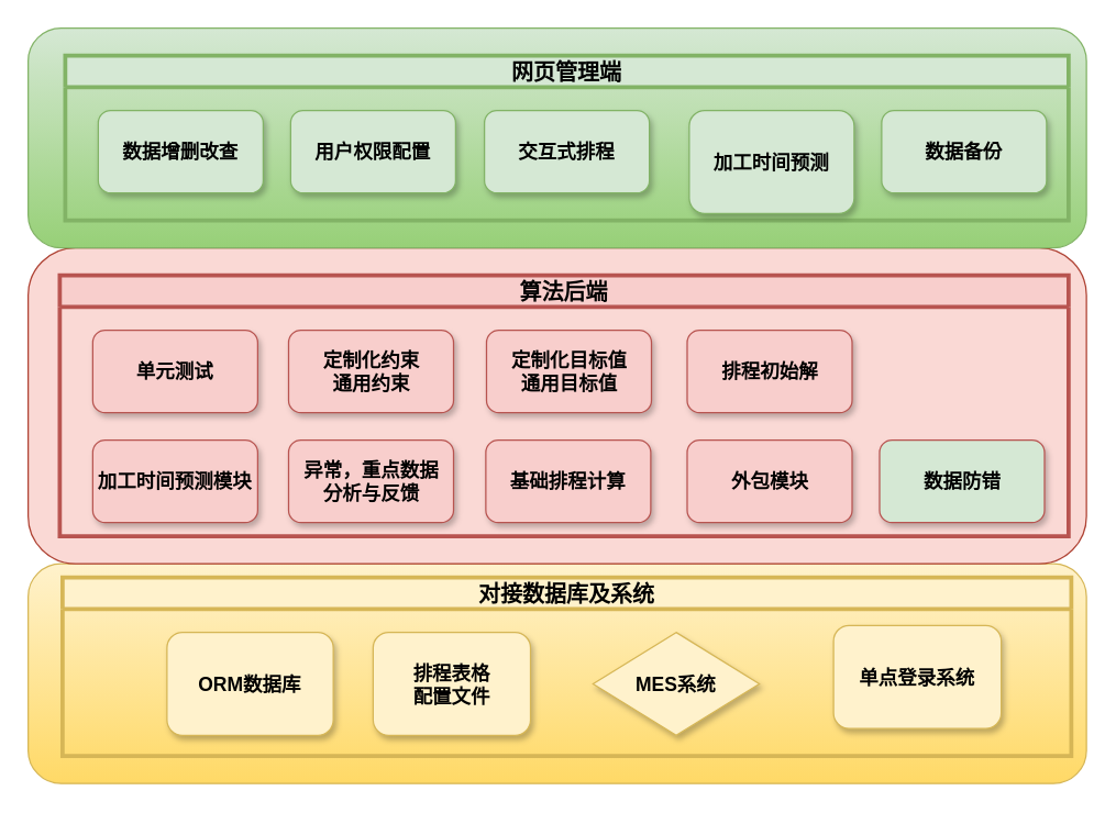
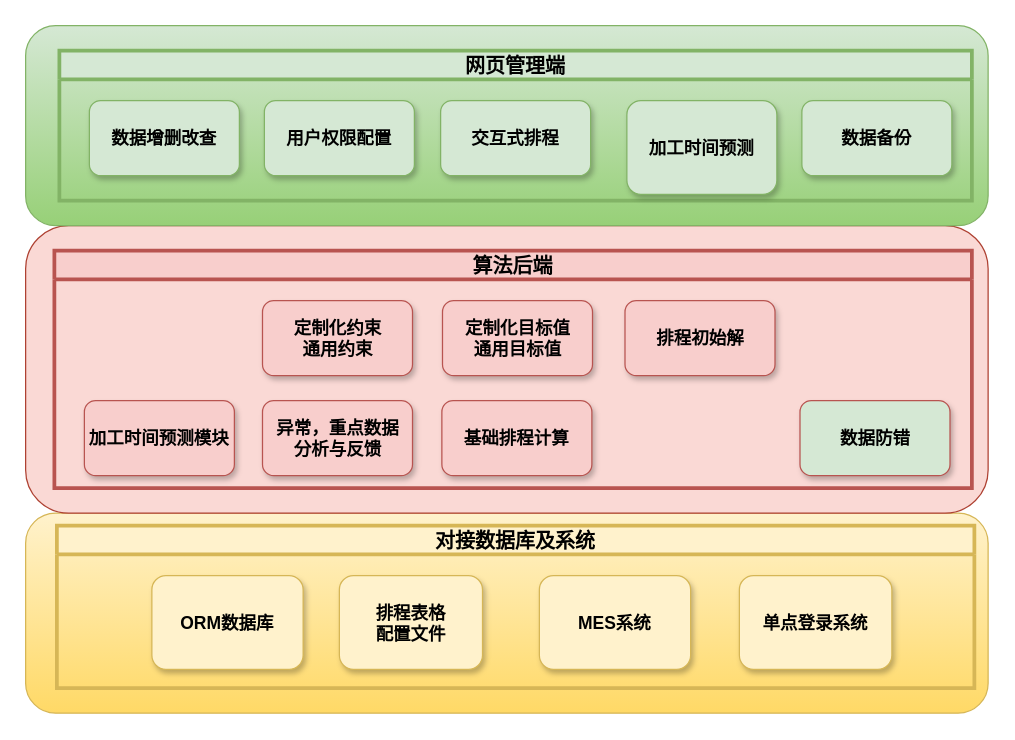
- <mxCell id="12" value="单元测试" style="rounded=1;whiteSpace=wrap;html=1;fontSize=14;fillColor=#f8cecc;strokeColor=#b85450;shadow=1;fontStyle=1;" parent="11" vertex="1"><mxGeometry x="24" y="40" width="120" height="60" as="geometry" /></mxCell>
- <mxCell id="19" value="外包模块" style="rounded=1;whiteSpace=wrap;html=1;fontSize=14;fillColor=#f8cecc;strokeColor=#b85450;shadow=1;fontStyle=1;" parent="11" vertex="1"><mxGeometry x="456.5" y="120" width="120" height="60" as="geometry" /></mxCell>
- <mxCell id="24" value="单点登录系统" style="rounded=1;whiteSpace=wrap;html=1;fontSize=14;fillColor=#fff2cc;strokeColor=#d6b656;shadow=1;fontStyle=1;" parent="21" vertex="1"><mxGeometry x="561" y="35" width="122" height="75" as="geometry" /></mxCell>
+ <mxCell id="24" value="单点登录系统" style="rounded=1;whiteSpace=wrap;html=1;fontSize=14;fillColor=#fff2cc;strokeColor=#d6b656;shadow=1;fontStyle=1;" parent="21" vertex="1"><mxGeometry x="546" y="40" width="122" height="75" as="geometry" /></mxCell>
- <mxCell id="23" value="MES系统" style="rhombus;whiteSpace=wrap;html=1;fontSize=14;fillColor=#fff2cc;strokeColor=#d6b656;shadow=1;fontStyle=1;" parent="21" vertex="1"><mxGeometry x="386" y="40" width="121" height="75" as="geometry" /></mxCell>
+ <mxCell id="23" value="MES系统" style="rounded=1;whiteSpace=wrap;html=1;fontSize=14;fillColor=#fff2cc;strokeColor=#d6b656;shadow=1;fontStyle=1;" parent="21" vertex="1"><mxGeometry x="386" y="40" width="121" height="75" as="geometry" /></mxCell>
